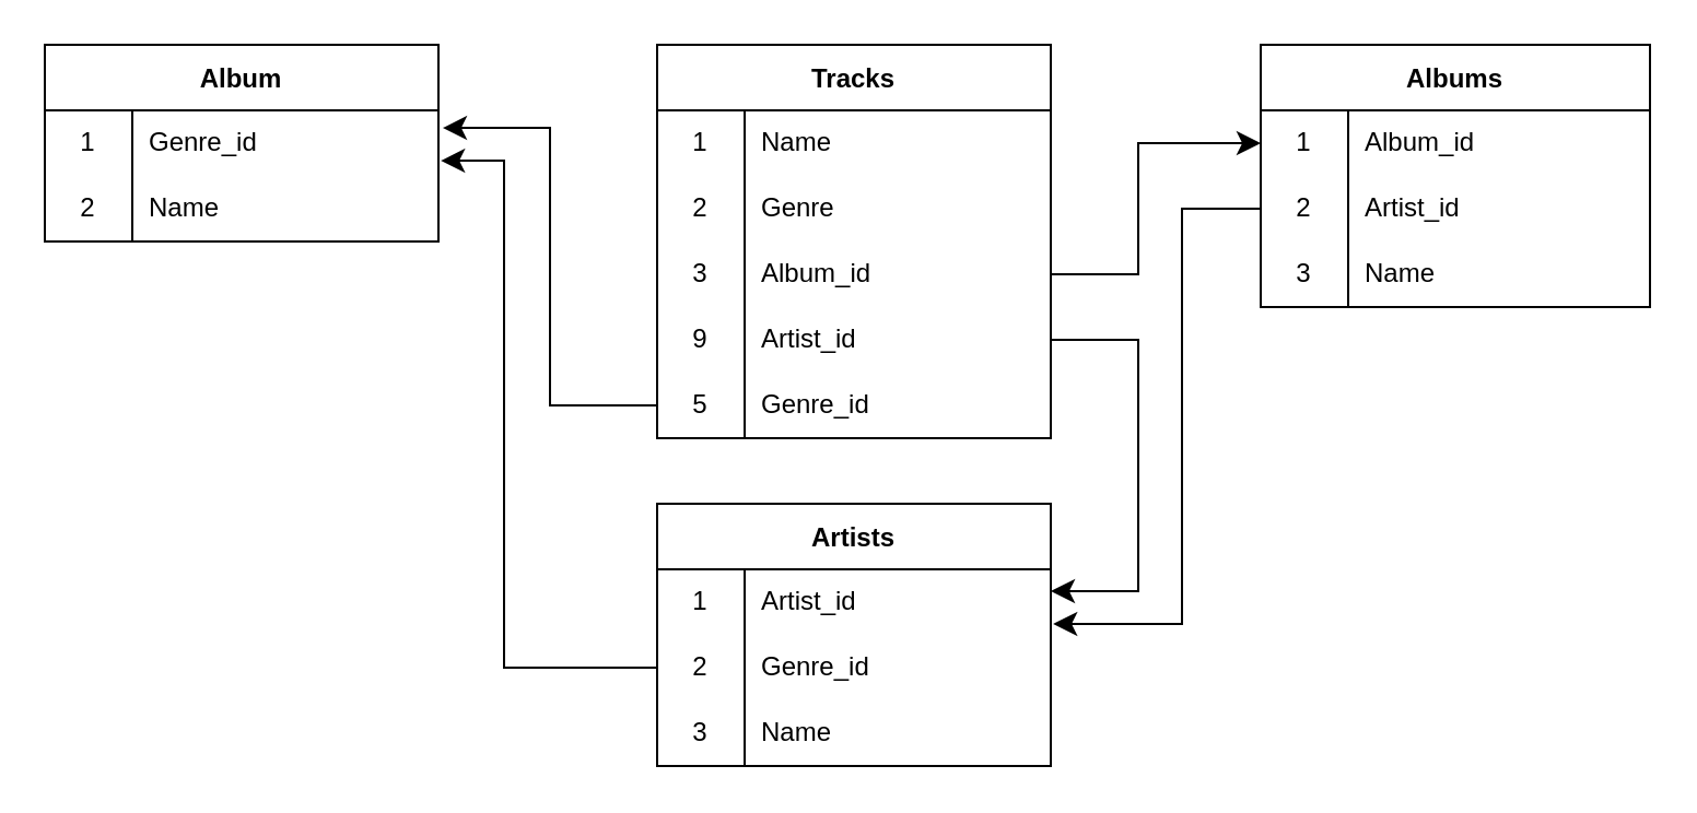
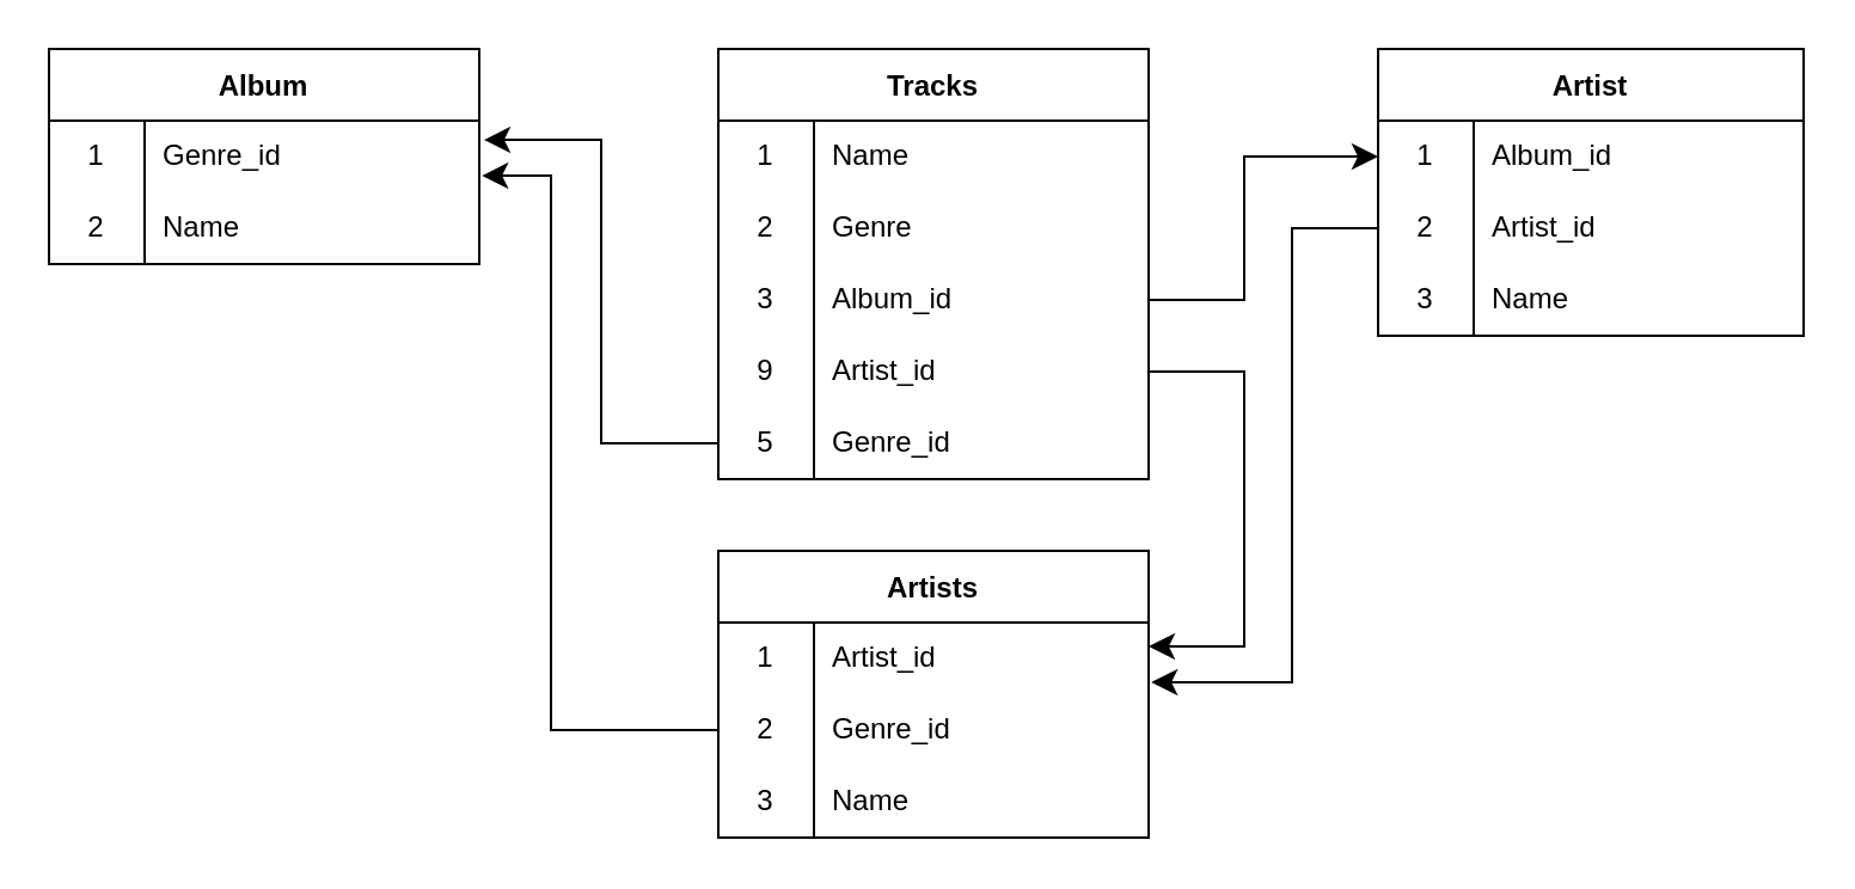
- <mxCell id="38" value="Albums" style="shape=table;startSize=30;container=1;collapsible=0;childLayout=tableLayout;fixedRows=1;rowLines=0;fontStyle=1;" parent="1" vertex="1"><mxGeometry x="576" y="20" width="178" height="120" as="geometry" /></mxCell>
+ <mxCell id="38" value="Artist" style="shape=table;startSize=30;container=1;collapsible=0;childLayout=tableLayout;fixedRows=1;rowLines=0;fontStyle=1;" parent="1" vertex="1"><mxGeometry x="576" y="20" width="178" height="120" as="geometry" /></mxCell>
